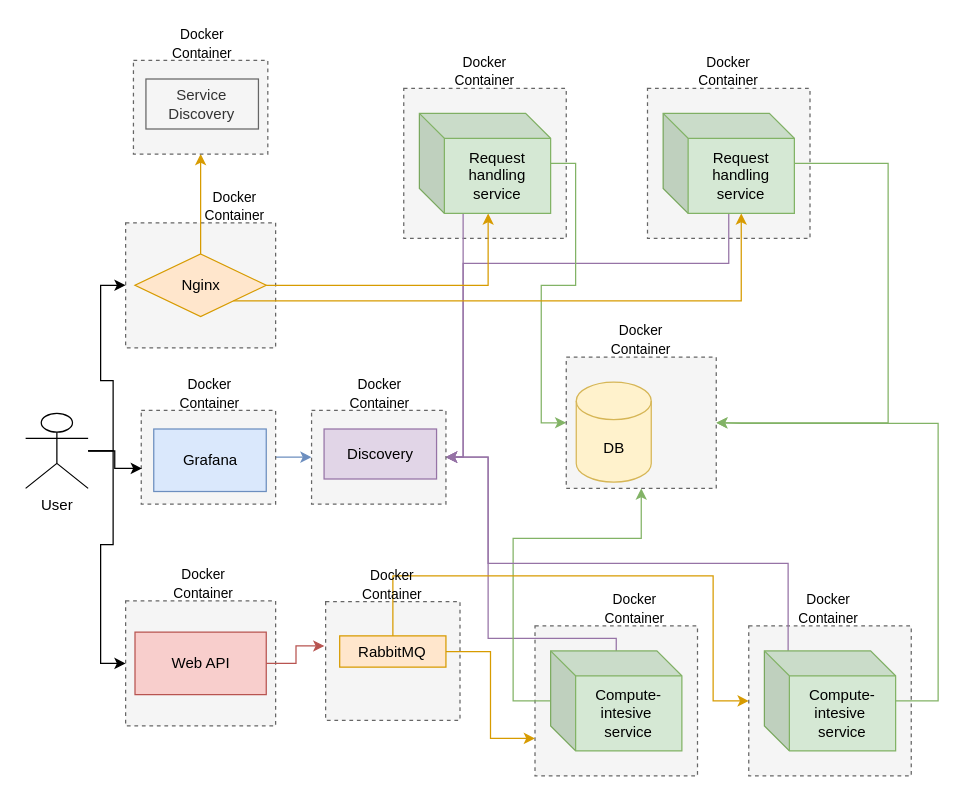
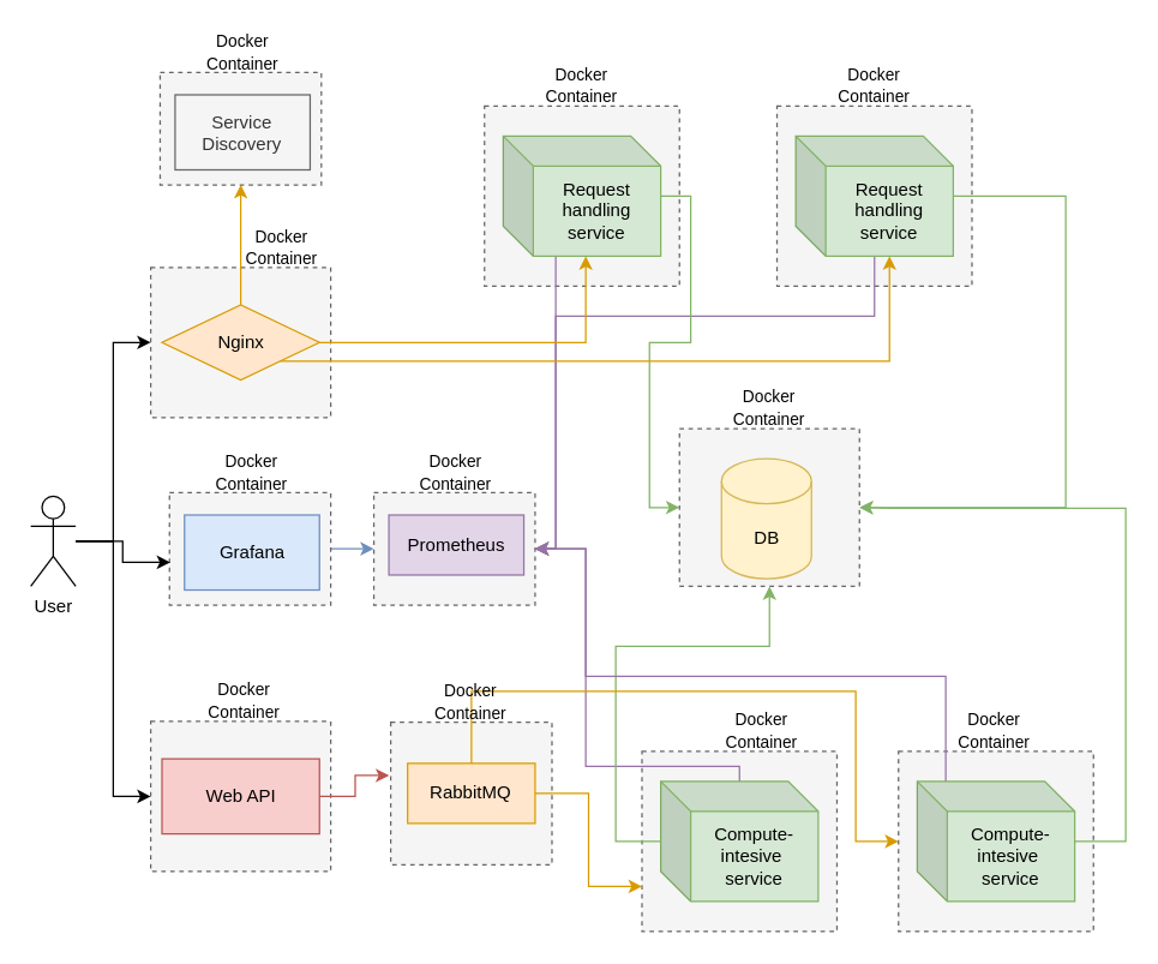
- <mxCell id="53" value="Service Discovery" style="rounded=0;whiteSpace=wrap;html=1;fillColor=#f5f5f5;strokeColor=#666666;fontColor=#333333;" vertex="1" parent="1"><mxGeometry x="116.25" y="62.5" width="90" height="40" as="geometry" /></mxCell>
+ <mxCell id="53" value="Service Discovery" style="rounded=0;whiteSpace=wrap;html=1;fillColor=#f5f5f5;strokeColor=#666666;fontColor=#333333;" vertex="1" parent="1"><mxGeometry x="116.25" y="62.5" width="90" height="50" as="geometry" /></mxCell>
- <mxCell id="27" value="DB" style="shape=cylinder3;whiteSpace=wrap;html=1;boundedLbl=1;backgroundOutline=1;size=15;fillColor=#fff2cc;strokeColor=#d6b656;" parent="1" vertex="1"><mxGeometry x="460.5" y="305" width="60" height="80" as="geometry" /></mxCell>
+ <mxCell id="27" value="DB" style="shape=cylinder3;whiteSpace=wrap;html=1;boundedLbl=1;backgroundOutline=1;size=15;fillColor=#fff2cc;strokeColor=#d6b656;" parent="1" vertex="1"><mxGeometry x="480.5" y="305" width="60" height="80" as="geometry" /></mxCell>
- <mxCell id="4" value="User" style="shape=umlActor;verticalLabelPosition=bottom;verticalAlign=top;html=1;outlineConnect=0;" parent="1" vertex="1"><mxGeometry x="20" y="330" width="50" height="60" as="geometry" /></mxCell>
+ <mxCell id="4" value="User" style="shape=umlActor;verticalLabelPosition=bottom;verticalAlign=top;html=1;outlineConnect=0;" parent="1" vertex="1"><mxGeometry x="20" y="330" width="30" height="60" as="geometry" /></mxCell>
- <mxCell id="50" value="Discovery" style="rounded=0;whiteSpace=wrap;html=1;fillColor=#e1d5e7;strokeColor=#9673a6;" vertex="1" parent="1"><mxGeometry x="258.75" y="342.5" width="90" height="40" as="geometry" /></mxCell>
+ <mxCell id="50" value="Prometheus" style="rounded=0;whiteSpace=wrap;html=1;fillColor=#e1d5e7;strokeColor=#9673a6;" vertex="1" parent="1"><mxGeometry x="258.75" y="342.5" width="90" height="40" as="geometry" /></mxCell>
- <mxCell id="31" value="RabbitMQ" style="rounded=0;whiteSpace=wrap;html=1;fillColor=#ffe6cc;strokeColor=#d79b00;" parent="1" vertex="1"><mxGeometry x="271.25" y="508" width="85" height="25" as="geometry" /></mxCell>
+ <mxCell id="31" value="RabbitMQ" style="rounded=0;whiteSpace=wrap;html=1;fillColor=#ffe6cc;strokeColor=#d79b00;" parent="1" vertex="1"><mxGeometry x="271.25" y="508" width="85" height="40" as="geometry" /></mxCell>
